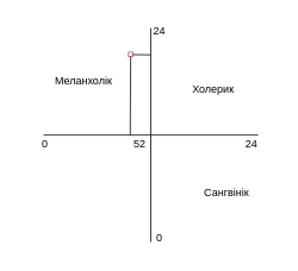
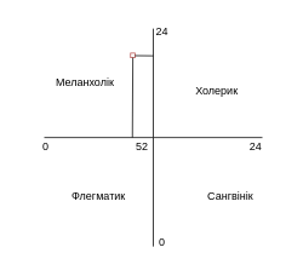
+ <mxCell id="15" value="Флегматик" style="text;html=1;strokeColor=none;fillColor=none;align=center;verticalAlign=middle;whiteSpace=wrap;rounded=0;" vertex="1" parent="1"><mxGeometry x="78" y="201" width="60" height="30" as="geometry" /></mxCell>
